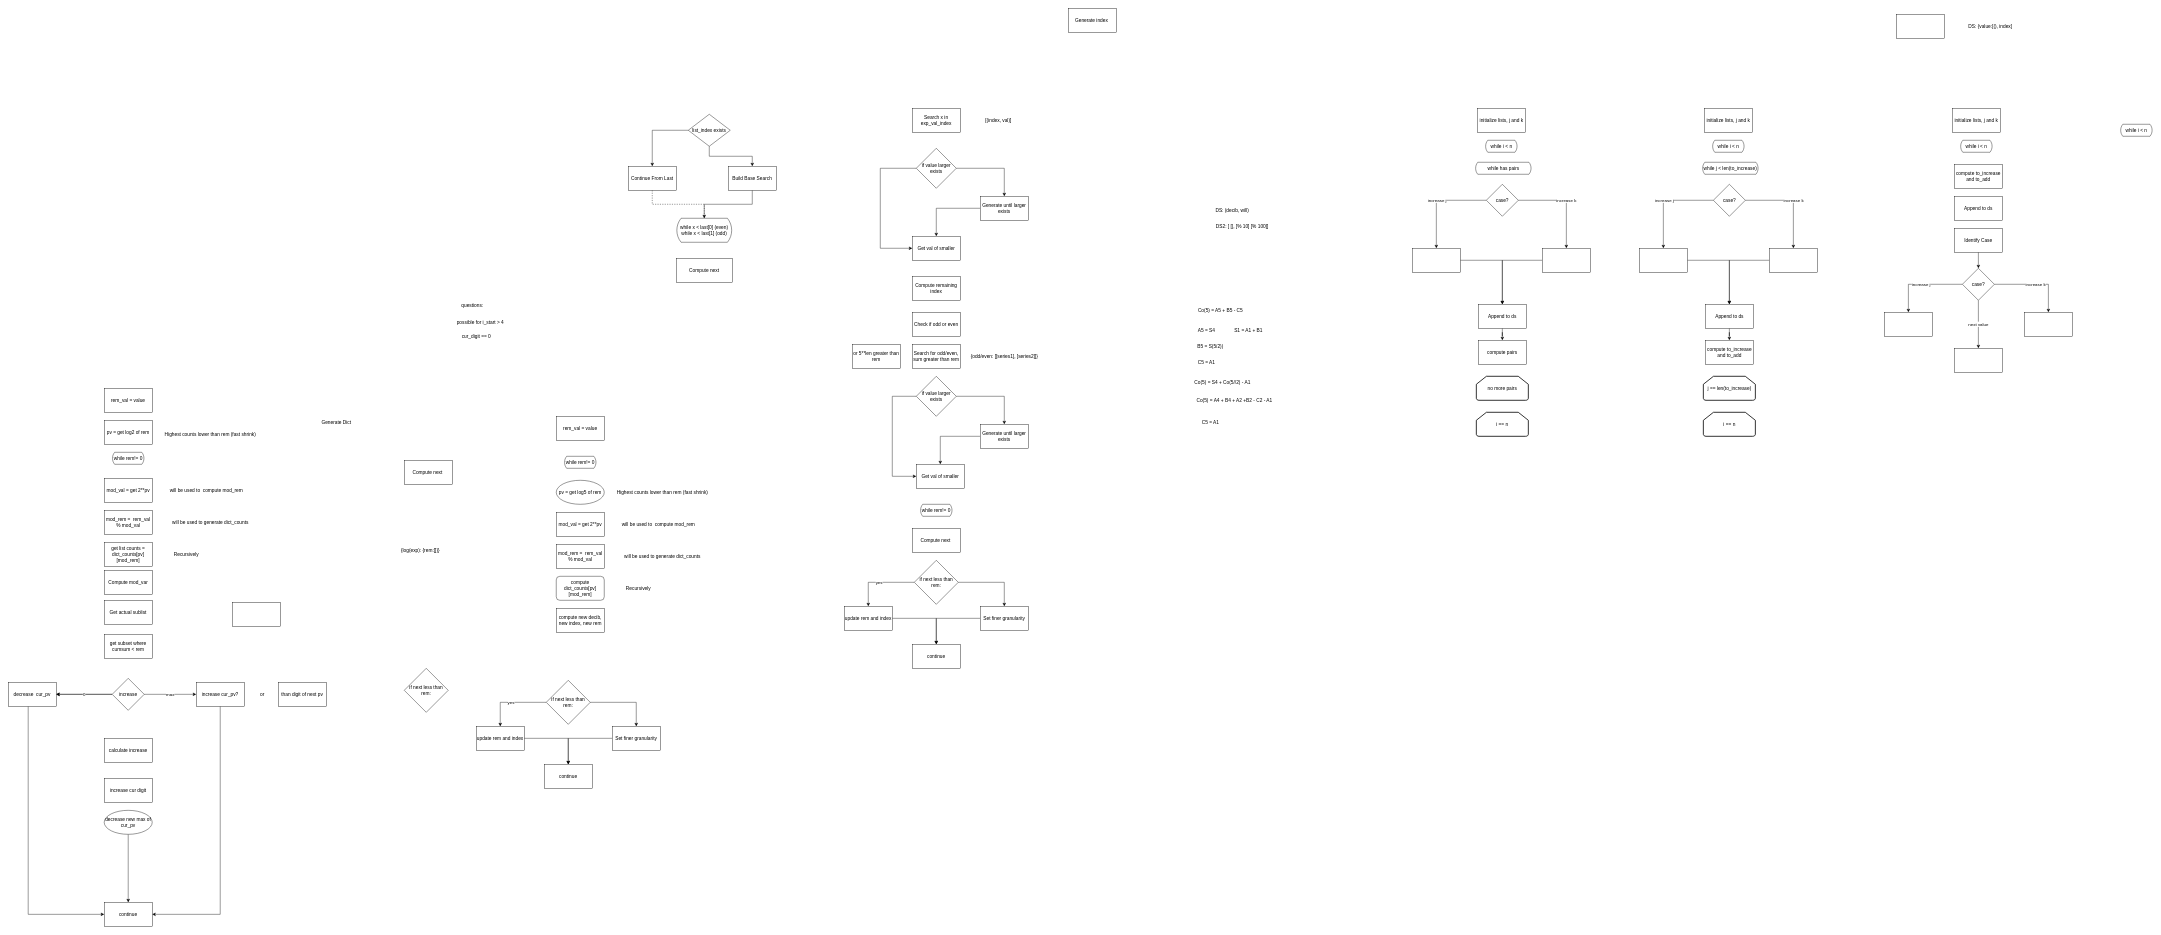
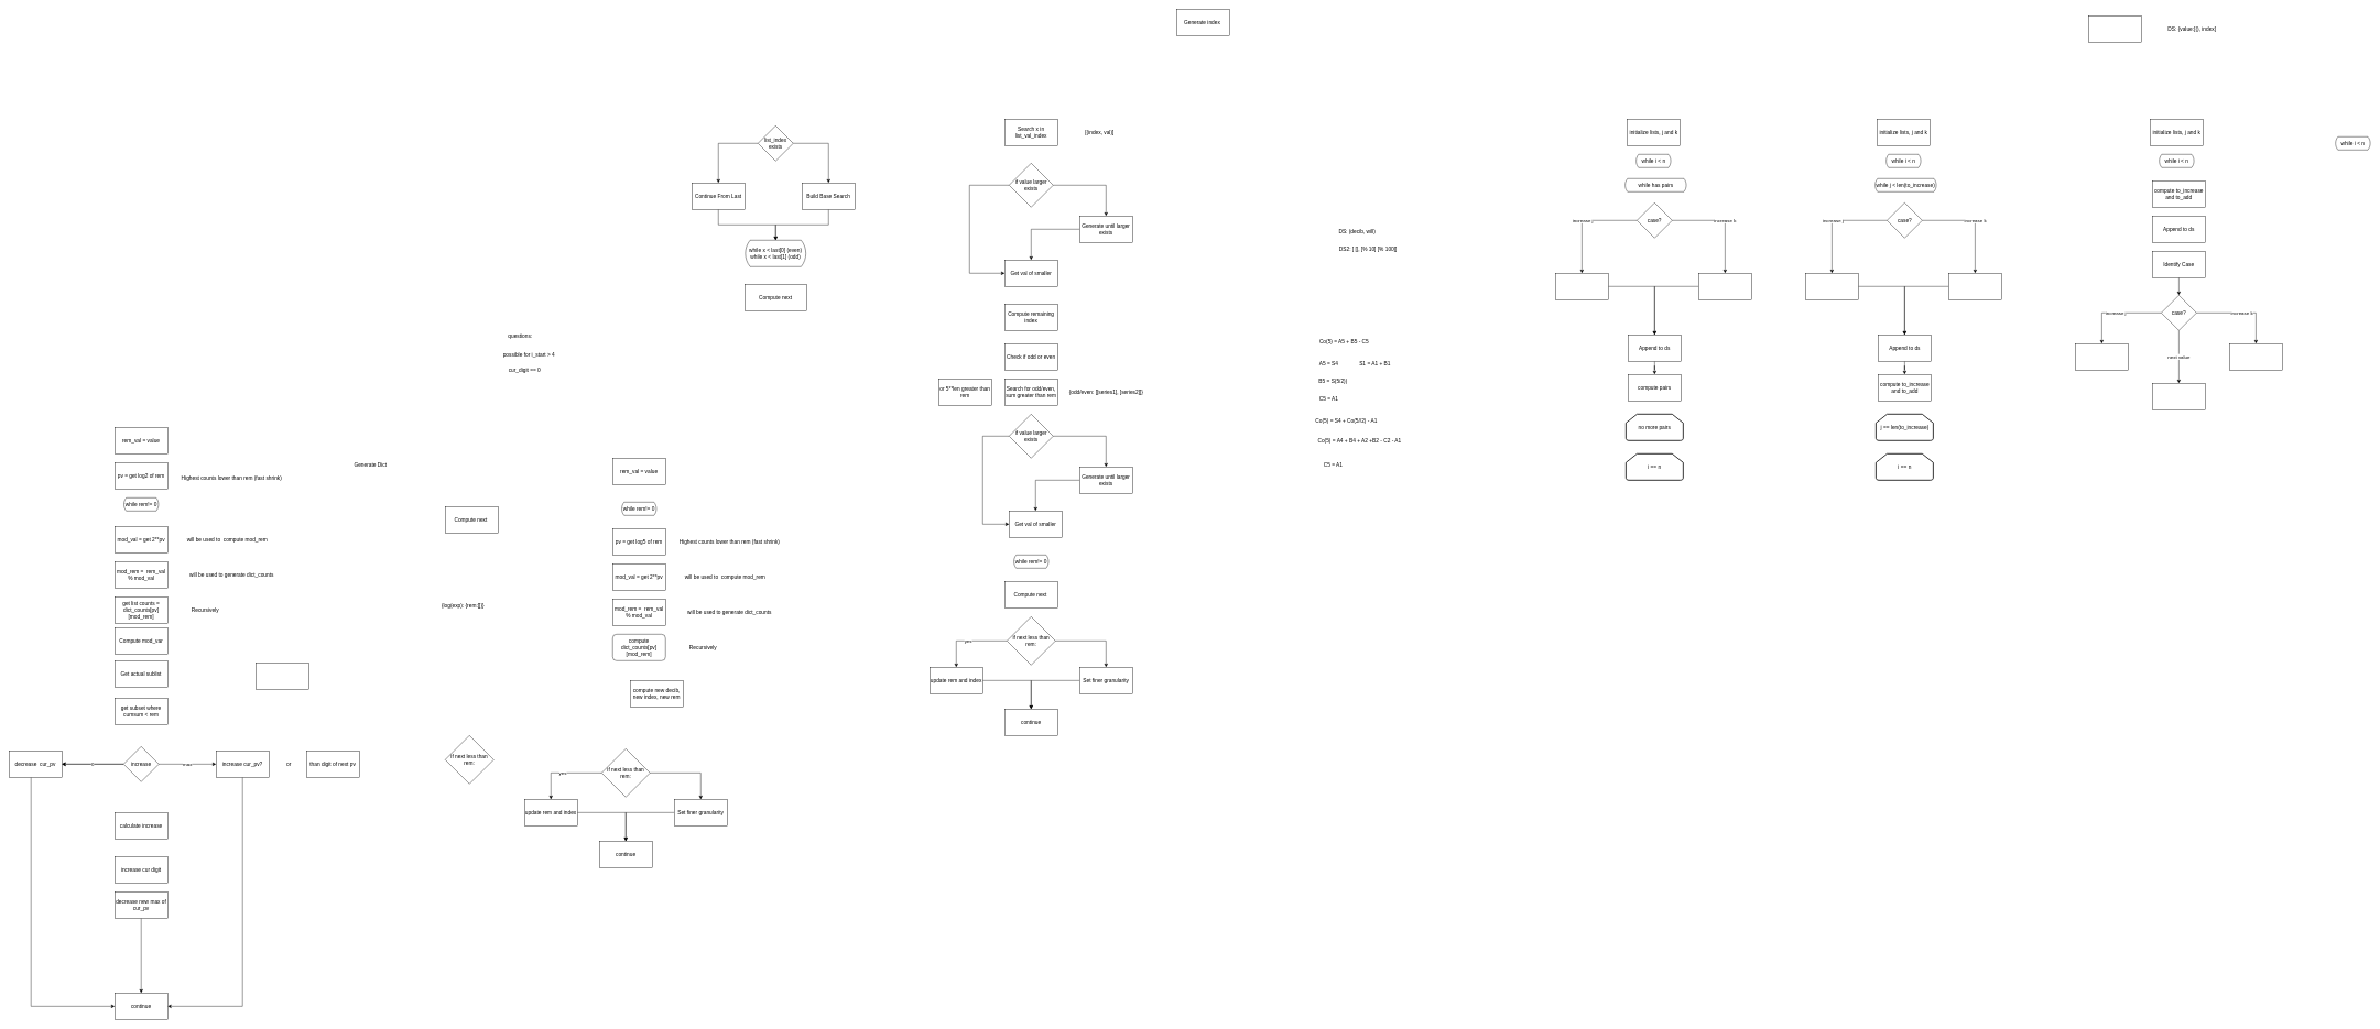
- <mxCell id="59" value="Search x in exp_val_index" style="rounded=0;whiteSpace=wrap;html=1;" parent="1" vertex="1"><mxGeometry x="2280" y="270" width="120" height="60" as="geometry" /></mxCell>
+ <mxCell id="59" value="Search x in list_val_index" style="rounded=0;whiteSpace=wrap;html=1;" parent="1" vertex="1"><mxGeometry x="2280" y="270" width="120" height="60" as="geometry" /></mxCell>
- <mxCell id="92" value="list_index exists" style="rhombus;whiteSpace=wrap;html=1;" parent="1" vertex="1"><mxGeometry x="1720" y="285" width="105" height="80" as="geometry" /></mxCell>
+ <mxCell id="92" value="list_index exists" style="rhombus;whiteSpace=wrap;html=1;" parent="1" vertex="1"><mxGeometry x="1720" y="285" width="80" height="80" as="geometry" /></mxCell>
- <mxCell id="93" style="edgeStyle=orthogonalEdgeStyle;rounded=0;orthogonalLoop=1;jettySize=auto;html=1;dashed=1;" parent="1" source="94" target="95" edge="1"><mxGeometry relative="1" as="geometry" /></mxCell>
+ <mxCell id="93" style="edgeStyle=orthogonalEdgeStyle;rounded=0;orthogonalLoop=1;jettySize=auto;html=1;" parent="1" source="94" target="95" edge="1"><mxGeometry relative="1" as="geometry" /></mxCell>
- <mxCell id="88" style="edgeStyle=orthogonalEdgeStyle;rounded=0;orthogonalLoop=1;jettySize=auto;html=1;endArrow=none;" parent="1" source="89" target="95" edge="1"><mxGeometry relative="1" as="geometry" /></mxCell>
+ <mxCell id="88" style="edgeStyle=orthogonalEdgeStyle;rounded=0;orthogonalLoop=1;jettySize=auto;html=1;" parent="1" source="89" target="95" edge="1"><mxGeometry relative="1" as="geometry" /></mxCell>
- <mxCell id="111" value="pv = get log5 of rem" style="ellipse;whiteSpace=wrap;html=1;" parent="1" vertex="1"><mxGeometry x="1390" y="1200" width="120" height="60" as="geometry" /></mxCell>
+ <mxCell id="111" value="pv = get log5 of rem" style="rounded=0;whiteSpace=wrap;html=1;" parent="1" vertex="1"><mxGeometry x="1390" y="1200" width="120" height="60" as="geometry" /></mxCell>
- <mxCell id="120" value="compute new decib, new index, new rem" style="rounded=0;whiteSpace=wrap;html=1;" parent="1" vertex="1"><mxGeometry x="1390" y="1520" width="120" height="60" as="geometry" /></mxCell>
+ <mxCell id="120" value="compute new decib, new index, new rem" style="rounded=0;whiteSpace=wrap;html=1;" parent="1" vertex="1"><mxGeometry x="1430" y="1545" width="120" height="60" as="geometry" /></mxCell>
- <mxCell id="150" value="decrease new max of cur_pv" style="ellipse;whiteSpace=wrap;html=1;" parent="1" vertex="1"><mxGeometry x="260" y="2025" width="120" height="60" as="geometry" /></mxCell>
+ <mxCell id="150" value="decrease new max of cur_pv" style="whiteSpace=wrap;html=1;" parent="1" vertex="1"><mxGeometry x="260" y="2025" width="120" height="60" as="geometry" /></mxCell>
